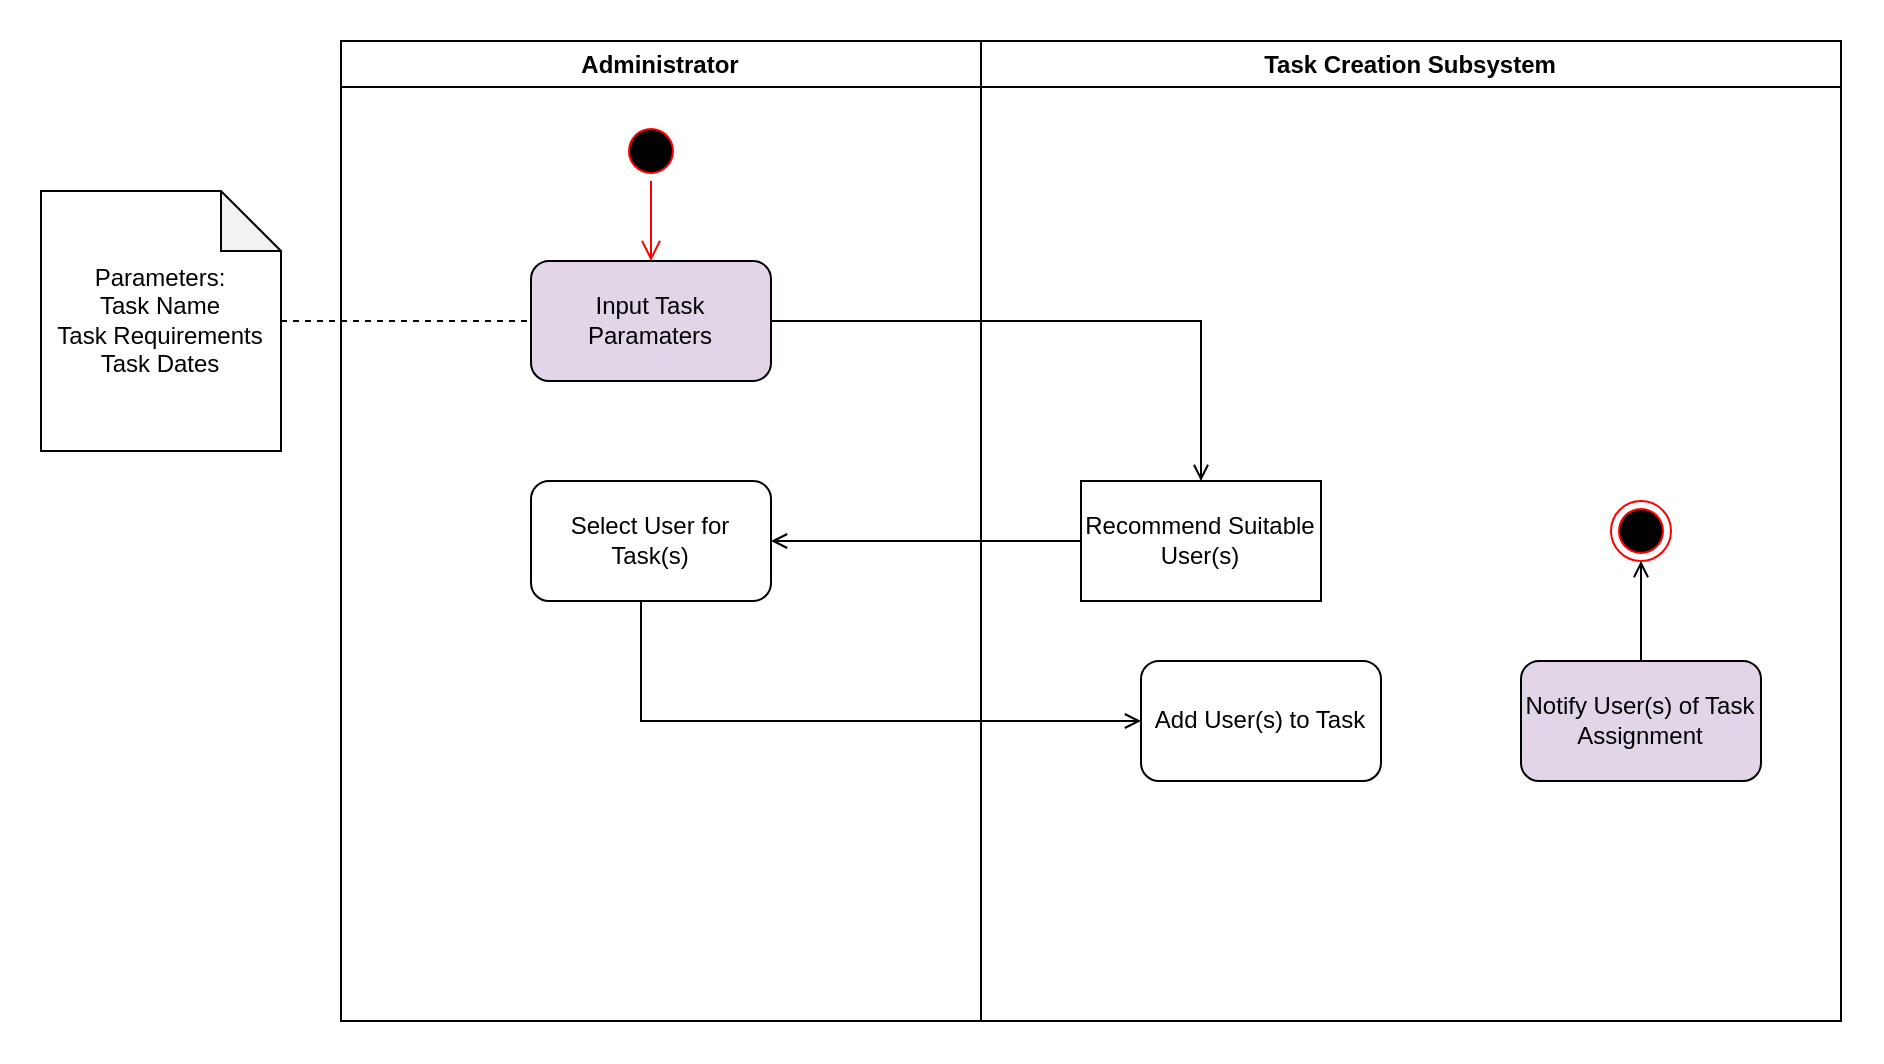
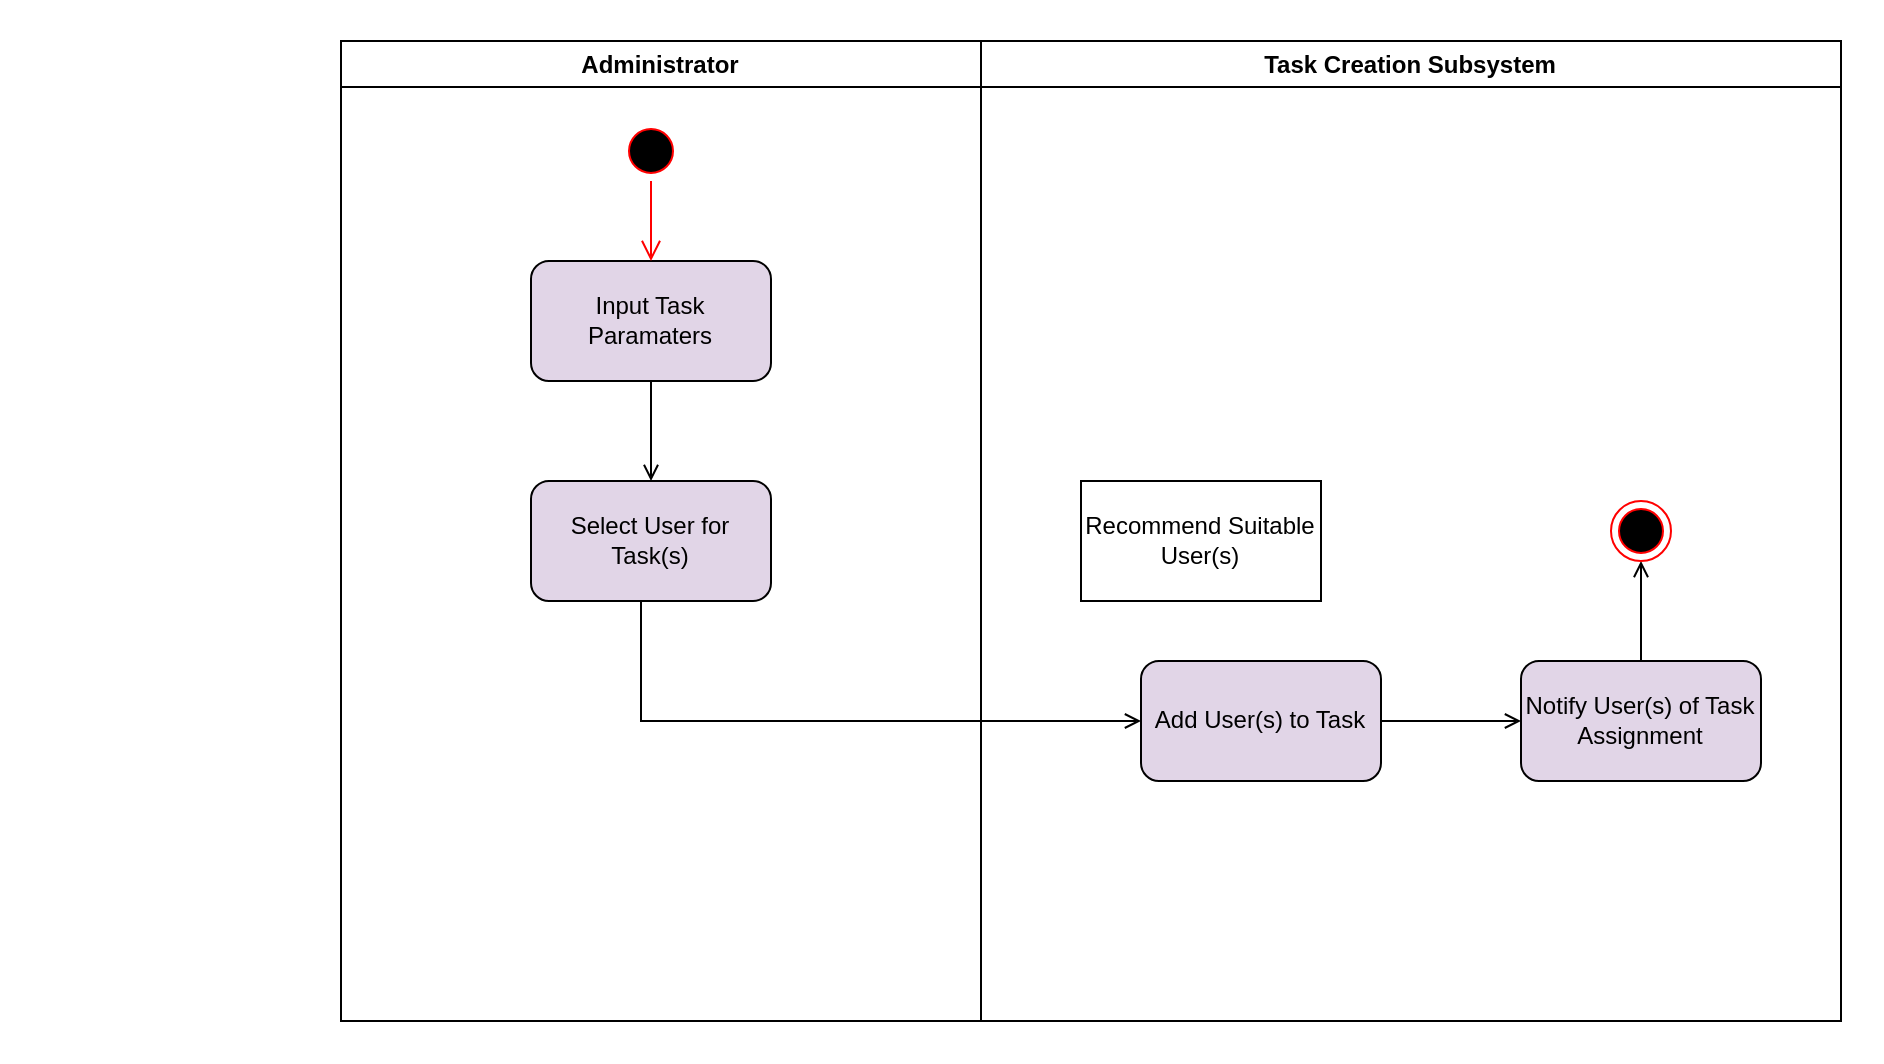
- <mxCell id="15" value="Parameters:&lt;br&gt;Task Name&lt;br&gt;Task Requirements&lt;br&gt;Task Dates" style="shape=note;whiteSpace=wrap;html=1;backgroundOutline=1;darkOpacity=0.05;" parent="1" vertex="1"><mxGeometry x="20" y="95" width="120" height="130" as="geometry" /></mxCell>
- <mxCell id="14" style="edgeStyle=orthogonalEdgeStyle;rounded=0;orthogonalLoop=1;jettySize=auto;html=1;dashed=1;endArrow=none;endFill=0;" parent="1" source="15" target="3" edge="1"><mxGeometry relative="1" as="geometry" /></mxCell>
- <mxCell id="16" style="edgeStyle=orthogonalEdgeStyle;rounded=0;orthogonalLoop=1;jettySize=auto;html=1;endArrow=open;endFill=0;" parent="1" source="3" target="8" edge="1"><mxGeometry relative="1" as="geometry"><mxPoint x="540" y="160" as="targetPoint" /></mxGeometry></mxCell>
+ <mxCell id="16" style="edgeStyle=orthogonalEdgeStyle;rounded=0;orthogonalLoop=1;jettySize=auto;html=1;endArrow=open;endFill=0;" parent="1" source="3" target="6" edge="1"><mxGeometry relative="1" as="geometry"><mxPoint x="540" y="160" as="targetPoint" /></mxGeometry></mxCell>
- <mxCell id="6" value="Select User for Task(s)" style="rounded=1;whiteSpace=wrap;html=1;" parent="2" vertex="1"><mxGeometry x="95" y="220" width="120" height="60" as="geometry" /></mxCell>
+ <mxCell id="6" value="Select User for Task(s)" style="rounded=1;whiteSpace=wrap;html=1;fillColor=#e1d5e7;" parent="2" vertex="1"><mxGeometry x="95" y="220" width="120" height="60" as="geometry" /></mxCell>
- <mxCell id="17" style="edgeStyle=orthogonalEdgeStyle;rounded=0;orthogonalLoop=1;jettySize=auto;html=1;endArrow=open;endFill=0;" parent="1" source="8" target="6" edge="1"><mxGeometry relative="1" as="geometry" /></mxCell>
- <mxCell id="12" value="Add User(s) to Task" style="rounded=1;whiteSpace=wrap;html=1;" parent="7" vertex="1"><mxGeometry x="80" y="310" width="120" height="60" as="geometry" /></mxCell>
+ <mxCell id="12" value="Add User(s) to Task" style="rounded=1;whiteSpace=wrap;html=1;fillColor=#e1d5e7;" parent="7" vertex="1"><mxGeometry x="80" y="310" width="120" height="60" as="geometry" /></mxCell>
+ <mxCell id="11" style="edgeStyle=orthogonalEdgeStyle;rounded=0;orthogonalLoop=1;jettySize=auto;html=1;entryX=0;entryY=0.5;entryDx=0;entryDy=0;endArrow=open;endFill=0;" parent="7" source="12" target="10" edge="1"><mxGeometry relative="1" as="geometry" /></mxCell>
